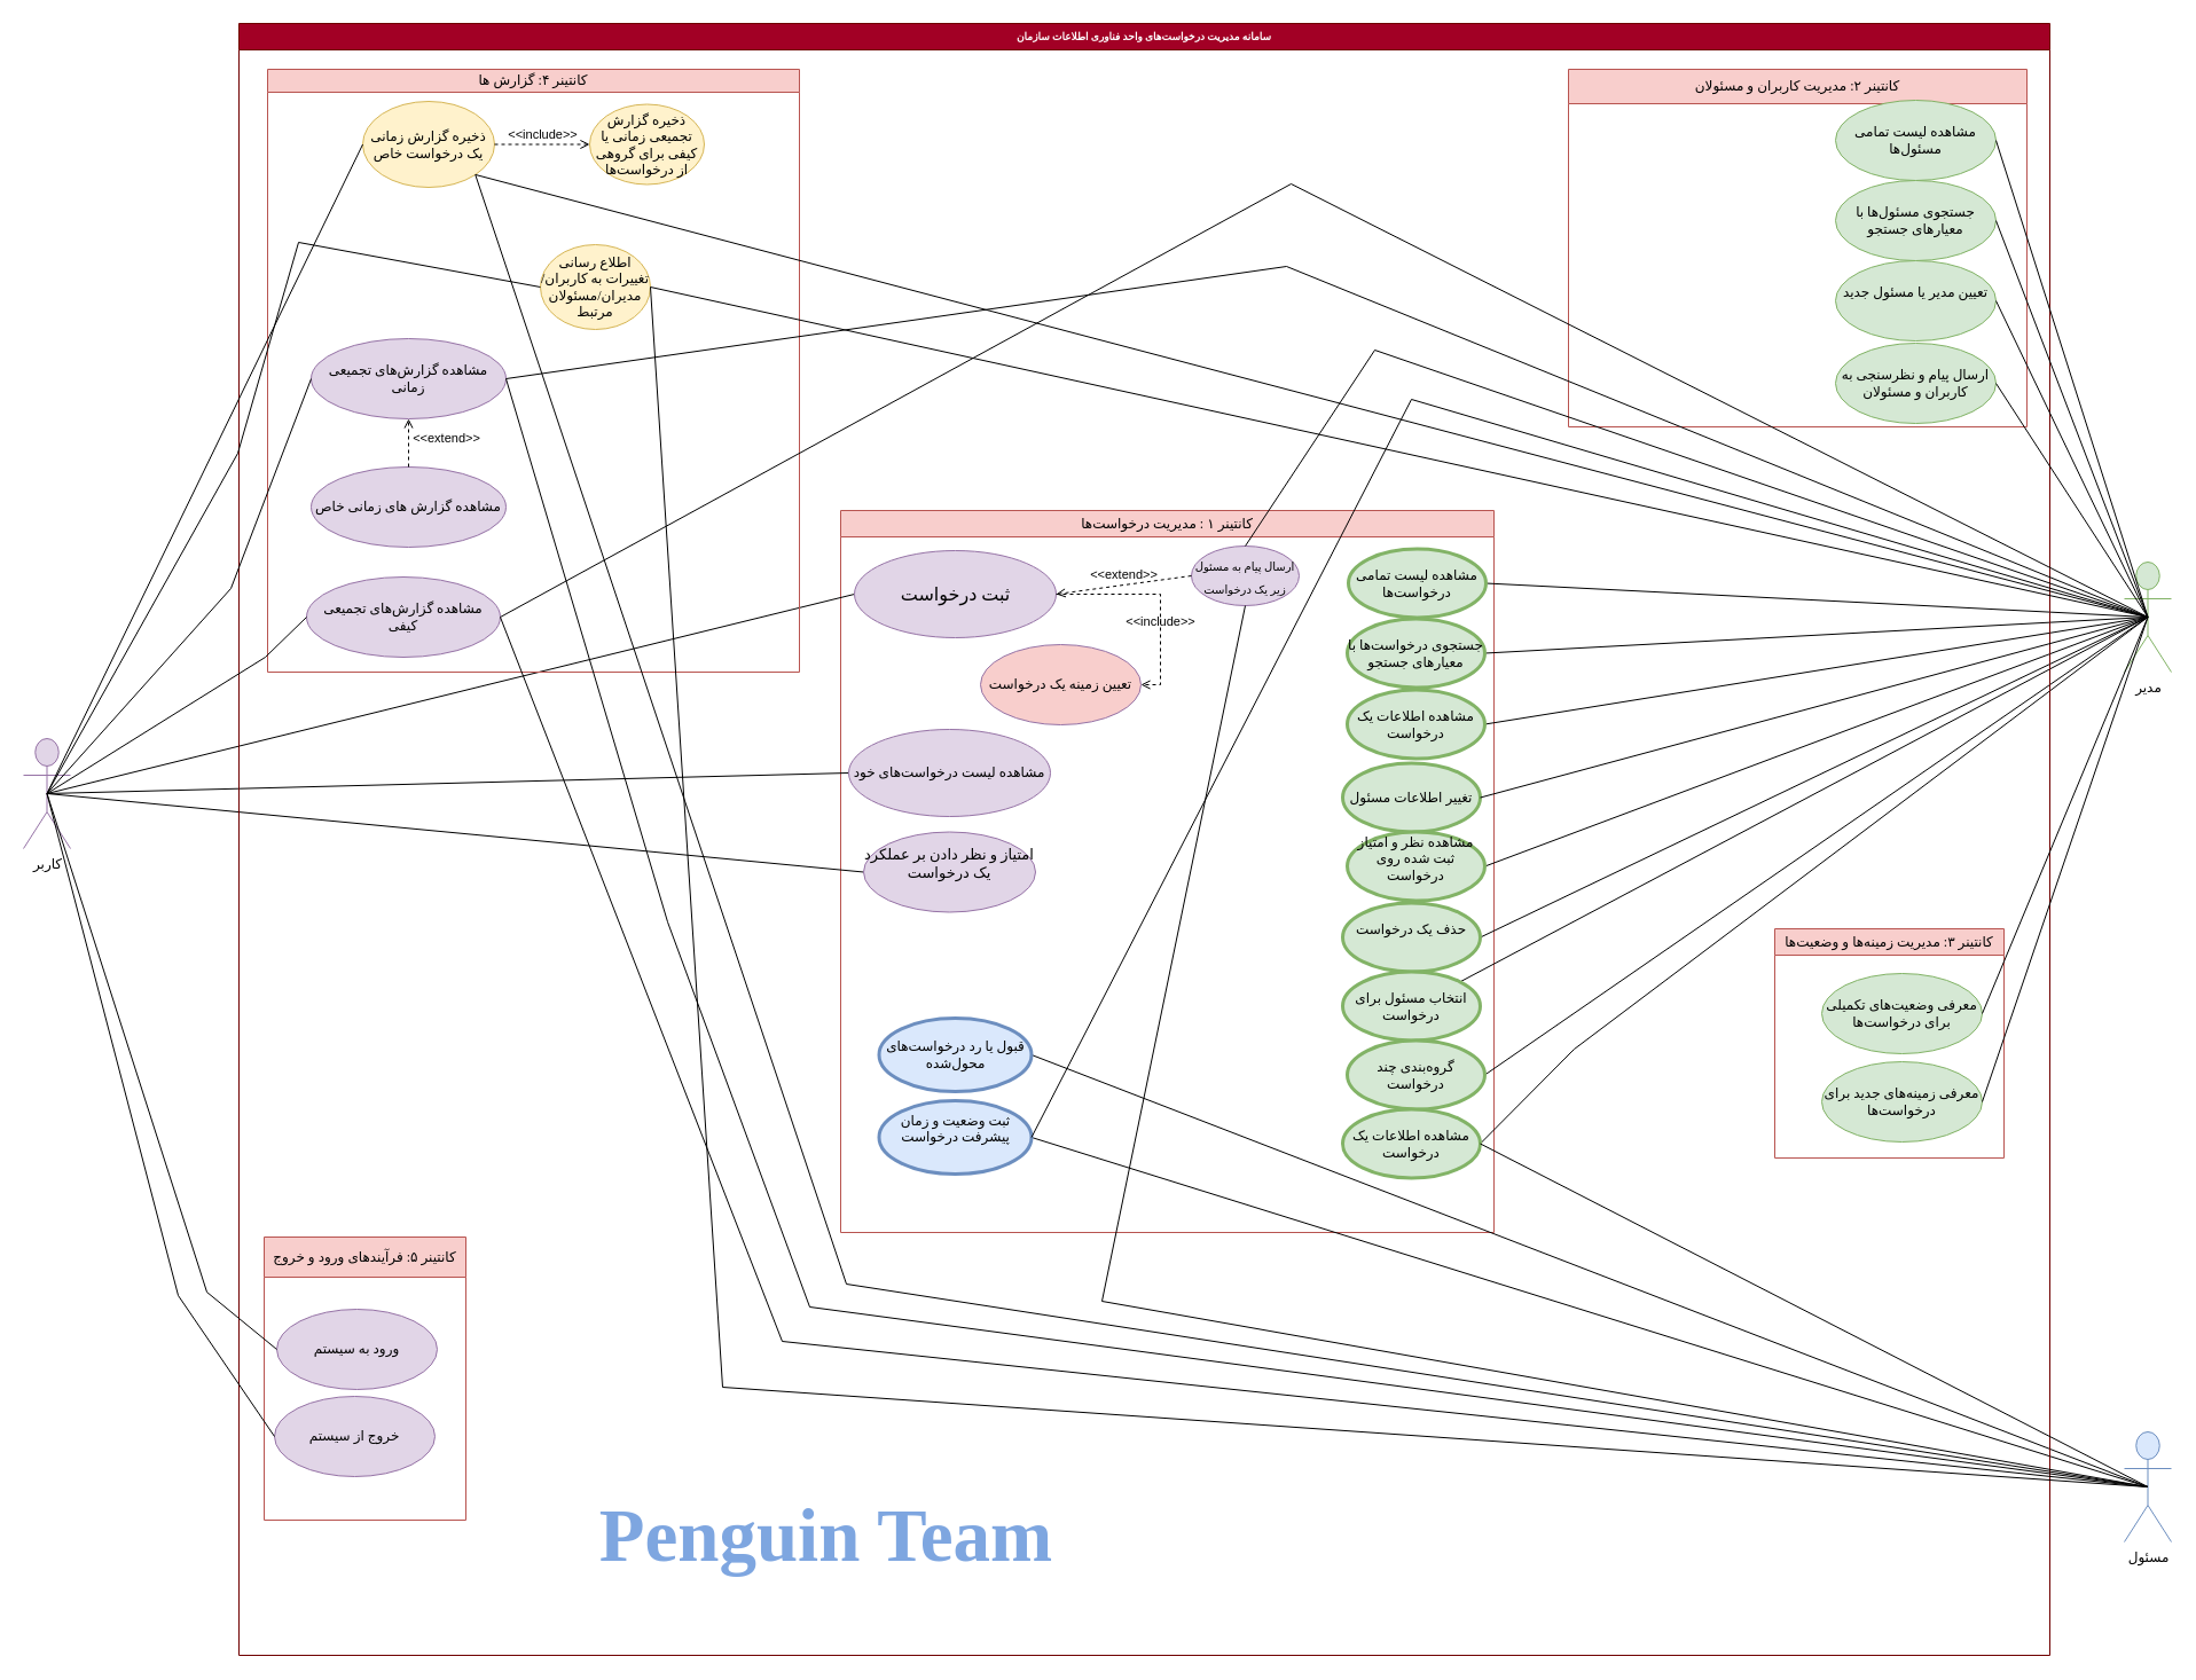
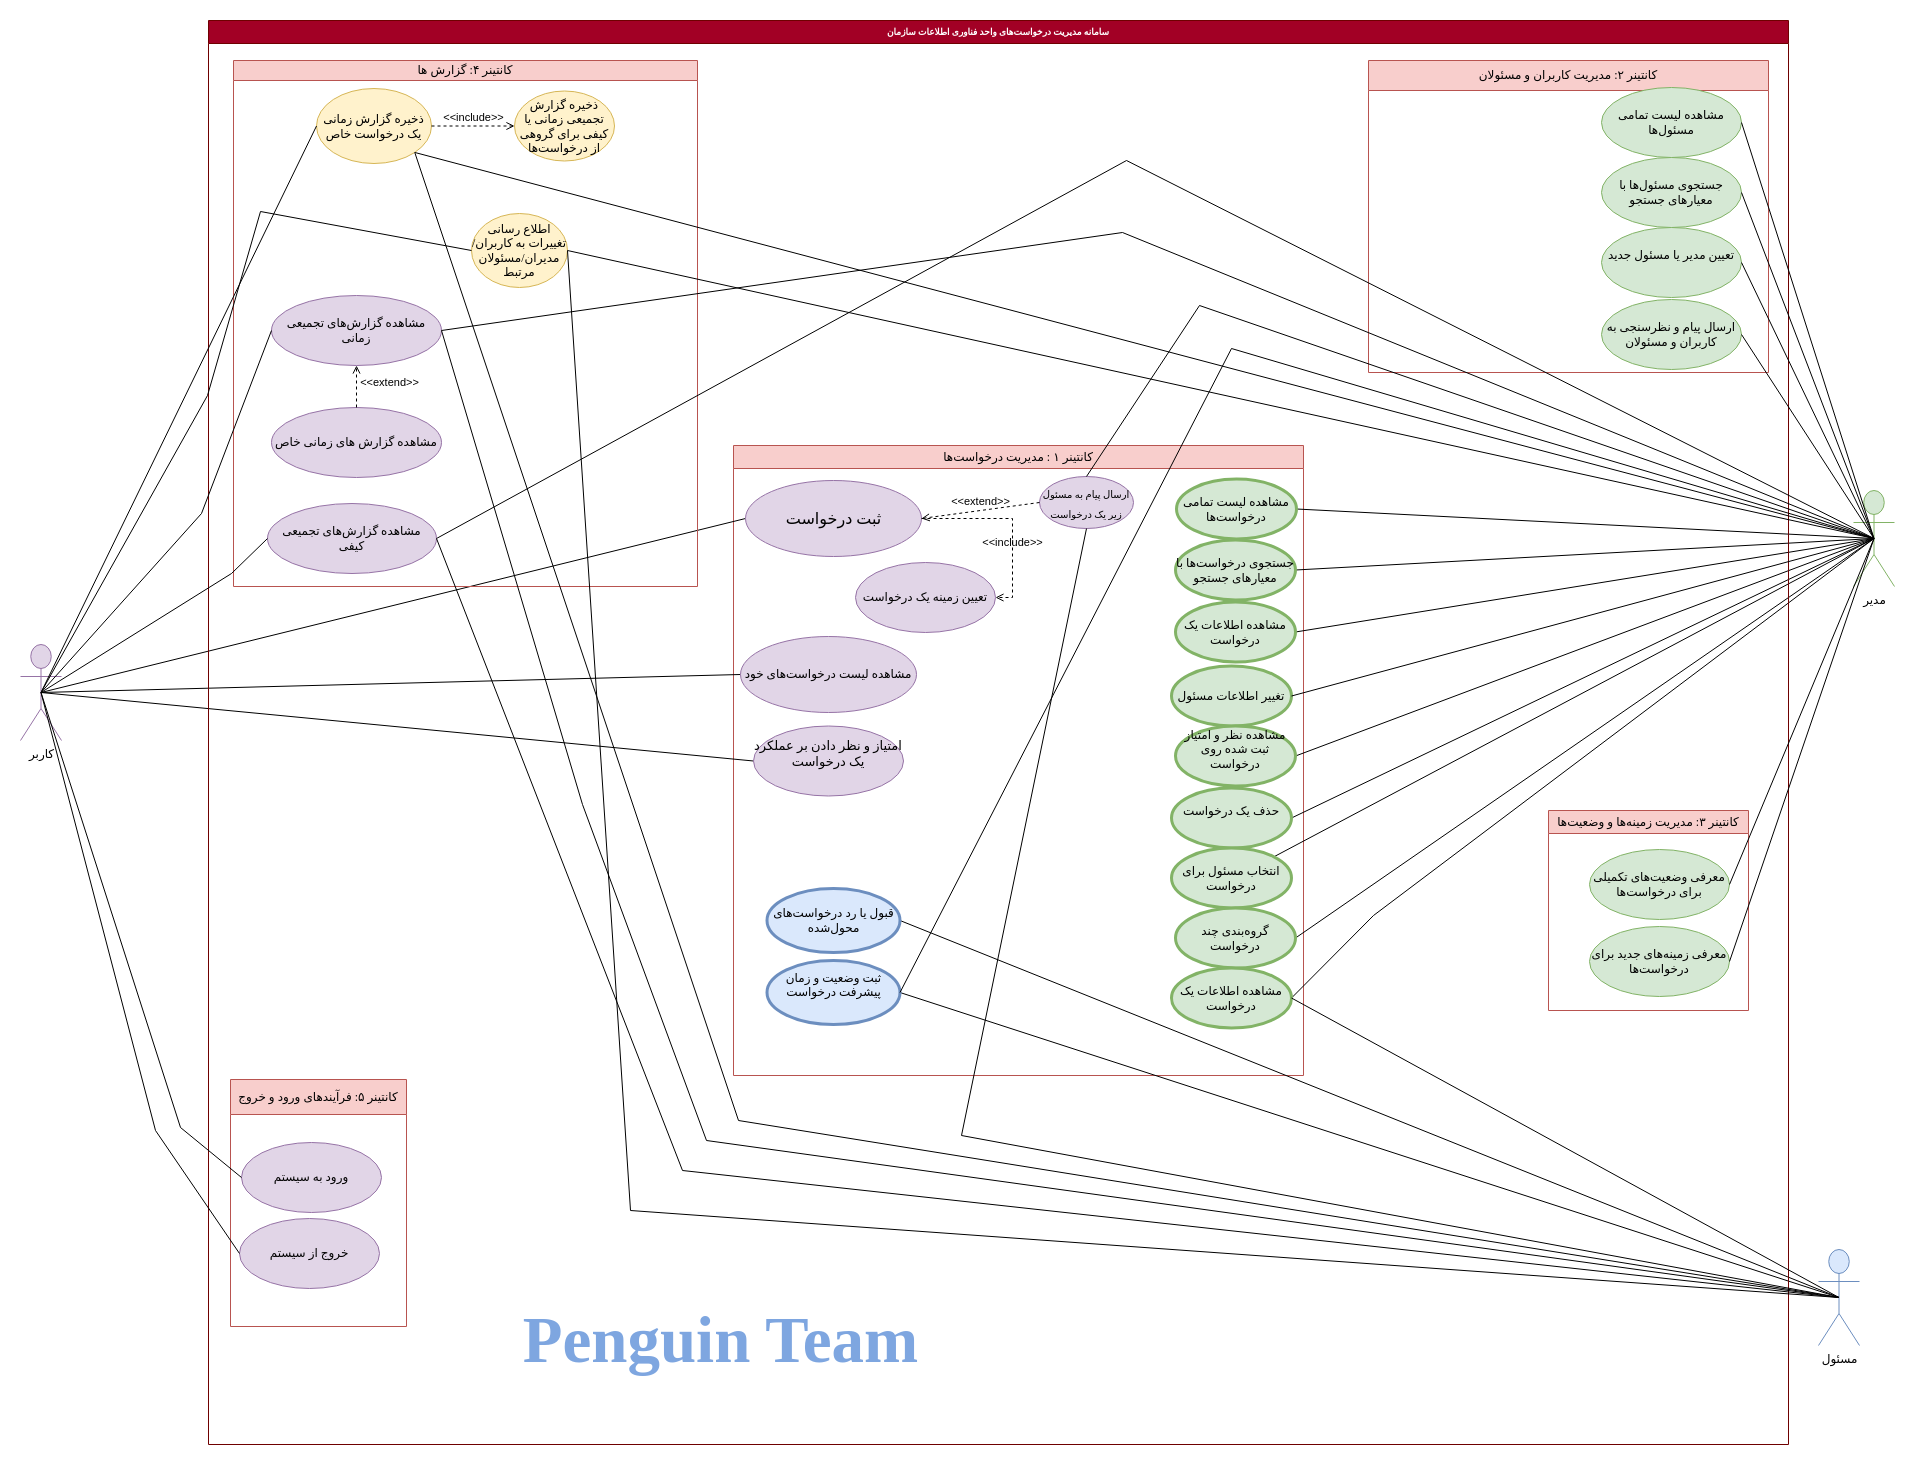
- <mxCell id="56" value="&lt;font data-font-src=&quot;https://fonts.googleapis.com/css?family=Vazirmatin&quot;&gt;تعیین زمینه یک درخواست&lt;/font&gt;" style="ellipse;whiteSpace=wrap;html=1;fontFamily=Vazirmatn ;fontSource=https%3A%2F%2Ffonts.googleapis.com%2Fcss%3Ffamily%3DVazirmatn%2B;fillColor=#f8cecc;strokeColor=#9673A6;" parent="19" vertex="1"><mxGeometry x="647" y="542.0" width="140" height="70" as="geometry" /></mxCell>
+ <mxCell id="56" value="&lt;font data-font-src=&quot;https://fonts.googleapis.com/css?family=Vazirmatin&quot;&gt;تعیین زمینه یک درخواست&lt;/font&gt;" style="ellipse;whiteSpace=wrap;html=1;fontFamily=Vazirmatn ;fontSource=https%3A%2F%2Ffonts.googleapis.com%2Fcss%3Ffamily%3DVazirmatn%2B;fillColor=#E1D5E7;strokeColor=#9673A6;" parent="19" vertex="1"><mxGeometry x="647" y="542.0" width="140" height="70" as="geometry" /></mxCell>
- <mxCell id="4" value="مسئول" style="shape=umlActor;verticalLabelPosition=bottom;verticalAlign=top;html=1;outlineConnect=0;fillColor=#dae8fc;strokeColor=#6c8ebf;fontFamily=Vazirmatn;fontSource=https%3A%2F%2Ffonts.googleapis.com%2Fcss%3Ffamily%3DVazirmatn;fontStyle=0" parent="1" vertex="1"><mxGeometry x="1853" y="1249" width="41" height="96" as="geometry" /></mxCell>
+ <mxCell id="4" value="مسئول" style="shape=umlActor;verticalLabelPosition=bottom;verticalAlign=top;html=1;outlineConnect=0;fillColor=#dae8fc;strokeColor=#6c8ebf;fontFamily=Vazirmatn;fontSource=https%3A%2F%2Ffonts.googleapis.com%2Fcss%3Ffamily%3DVazirmatn;fontStyle=0" parent="1" vertex="1"><mxGeometry x="1818" y="1249" width="41" height="96" as="geometry" /></mxCell>
